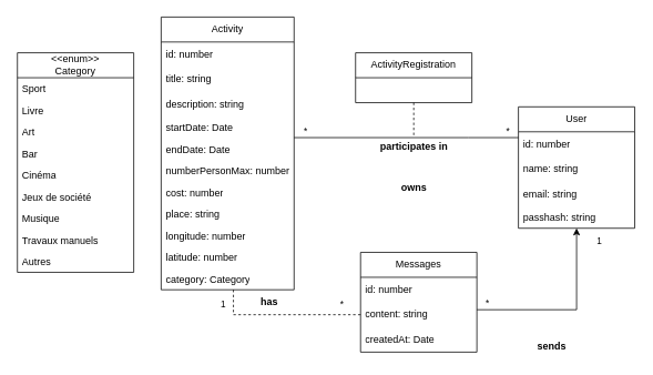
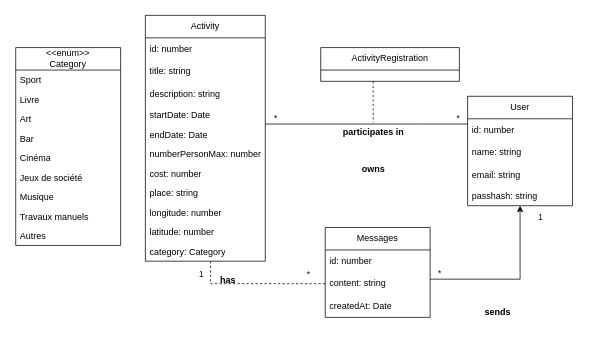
- <mxCell id="26" value="ActivityRegistration" style="swimlane;fontStyle=0;childLayout=stackLayout;horizontal=1;startSize=30;horizontalStack=0;resizeParent=1;resizeParentMax=0;resizeLast=0;collapsible=1;marginBottom=0;whiteSpace=wrap;html=1;" vertex="1" parent="1"><mxGeometry x="427" y="63" width="140" height="60" as="geometry" /></mxCell>
+ <mxCell id="26" value="ActivityRegistration" style="swimlane;fontStyle=0;childLayout=stackLayout;horizontal=1;startSize=30;horizontalStack=0;resizeParent=1;resizeParentMax=0;resizeLast=0;collapsible=1;marginBottom=0;whiteSpace=wrap;html=1;" vertex="1" parent="1"><mxGeometry x="427" y="63" width="185" height="45" as="geometry" /></mxCell>
- <mxCell id="37" value="has" style="text;align=center;fontStyle=1;verticalAlign=middle;spacingLeft=3;spacingRight=3;strokeColor=none;rotatable=0;points=[[0,0.5],[1,0.5]];portConstraint=eastwest;html=1;" vertex="1" parent="1"><mxGeometry x="283" y="350" width="80" height="26" as="geometry" /></mxCell>
+ <mxCell id="37" value="has" style="text;align=center;fontStyle=1;verticalAlign=middle;spacingLeft=3;spacingRight=3;strokeColor=none;rotatable=0;points=[[0,0.5],[1,0.5]];portConstraint=eastwest;html=1;" vertex="1" parent="1"><mxGeometry x="263" y="360" width="80" height="26" as="geometry" /></mxCell>
